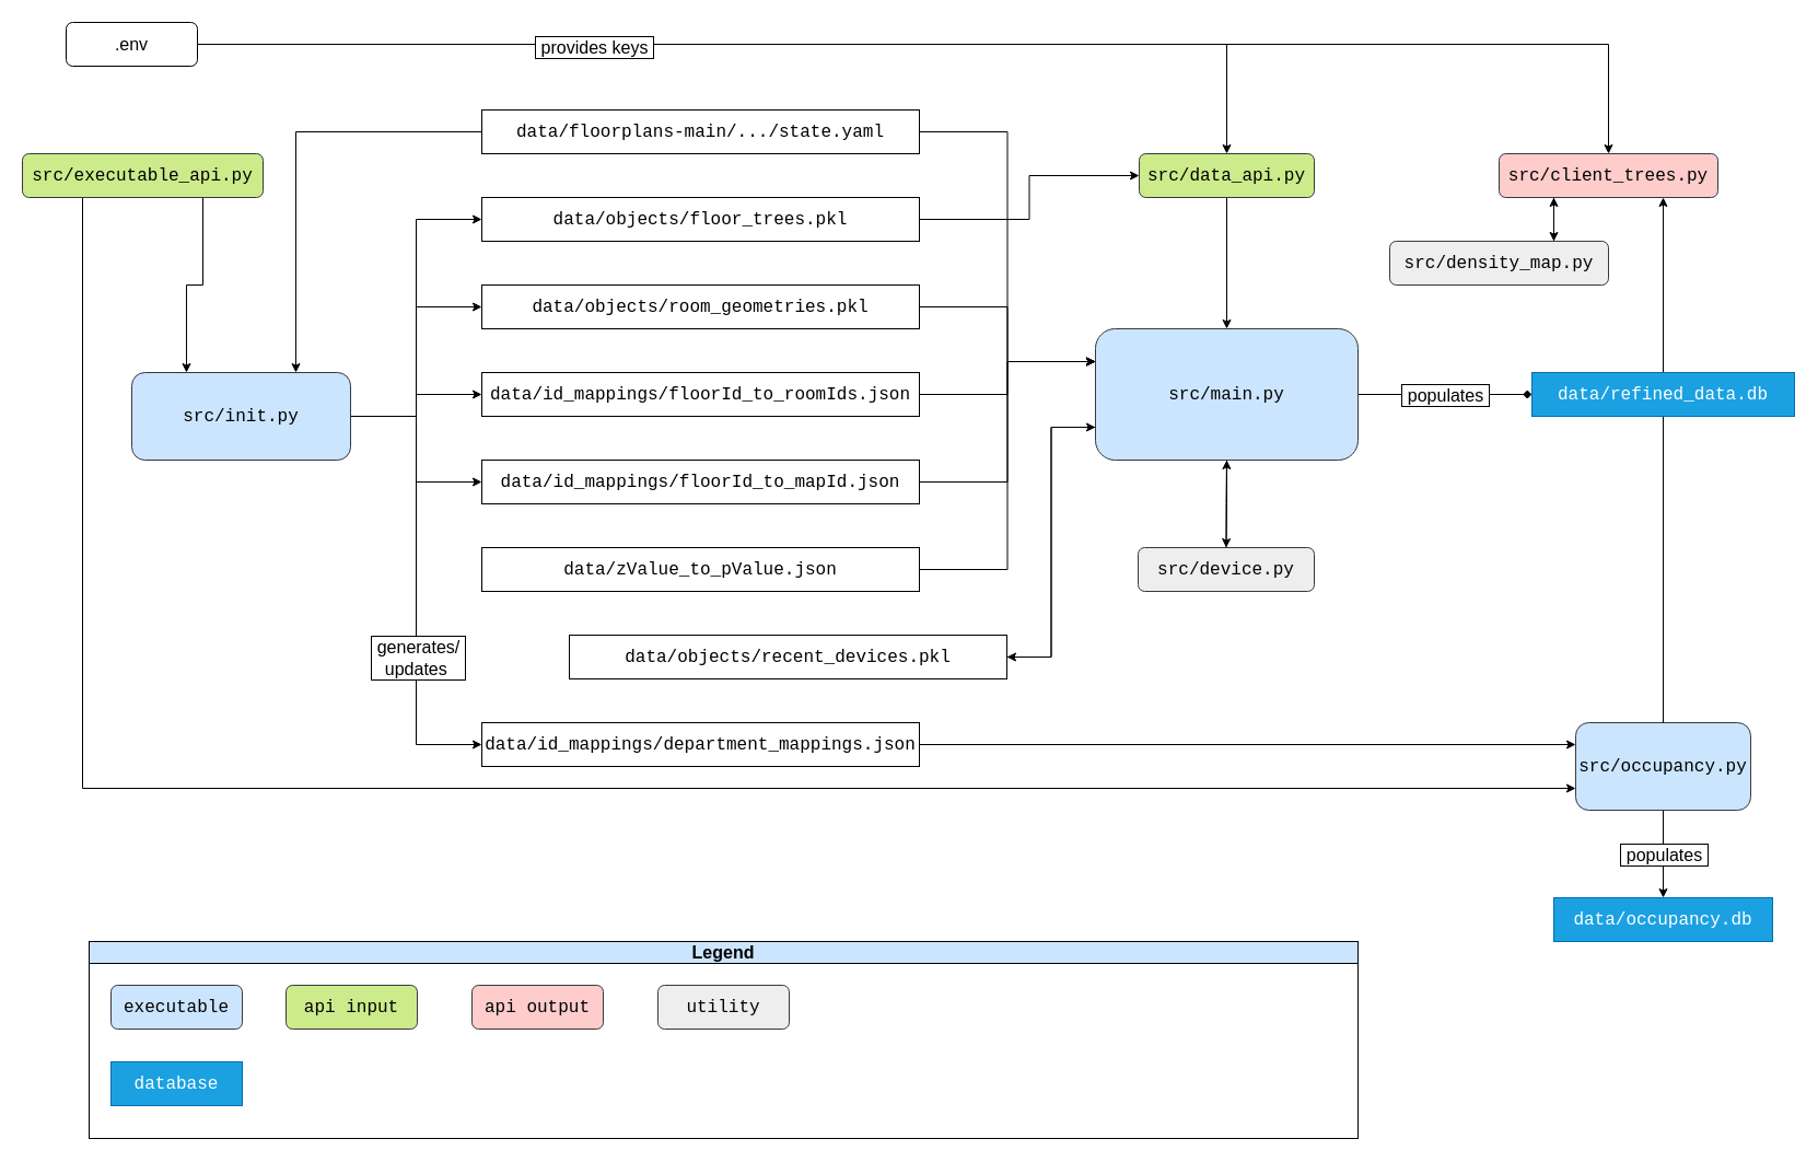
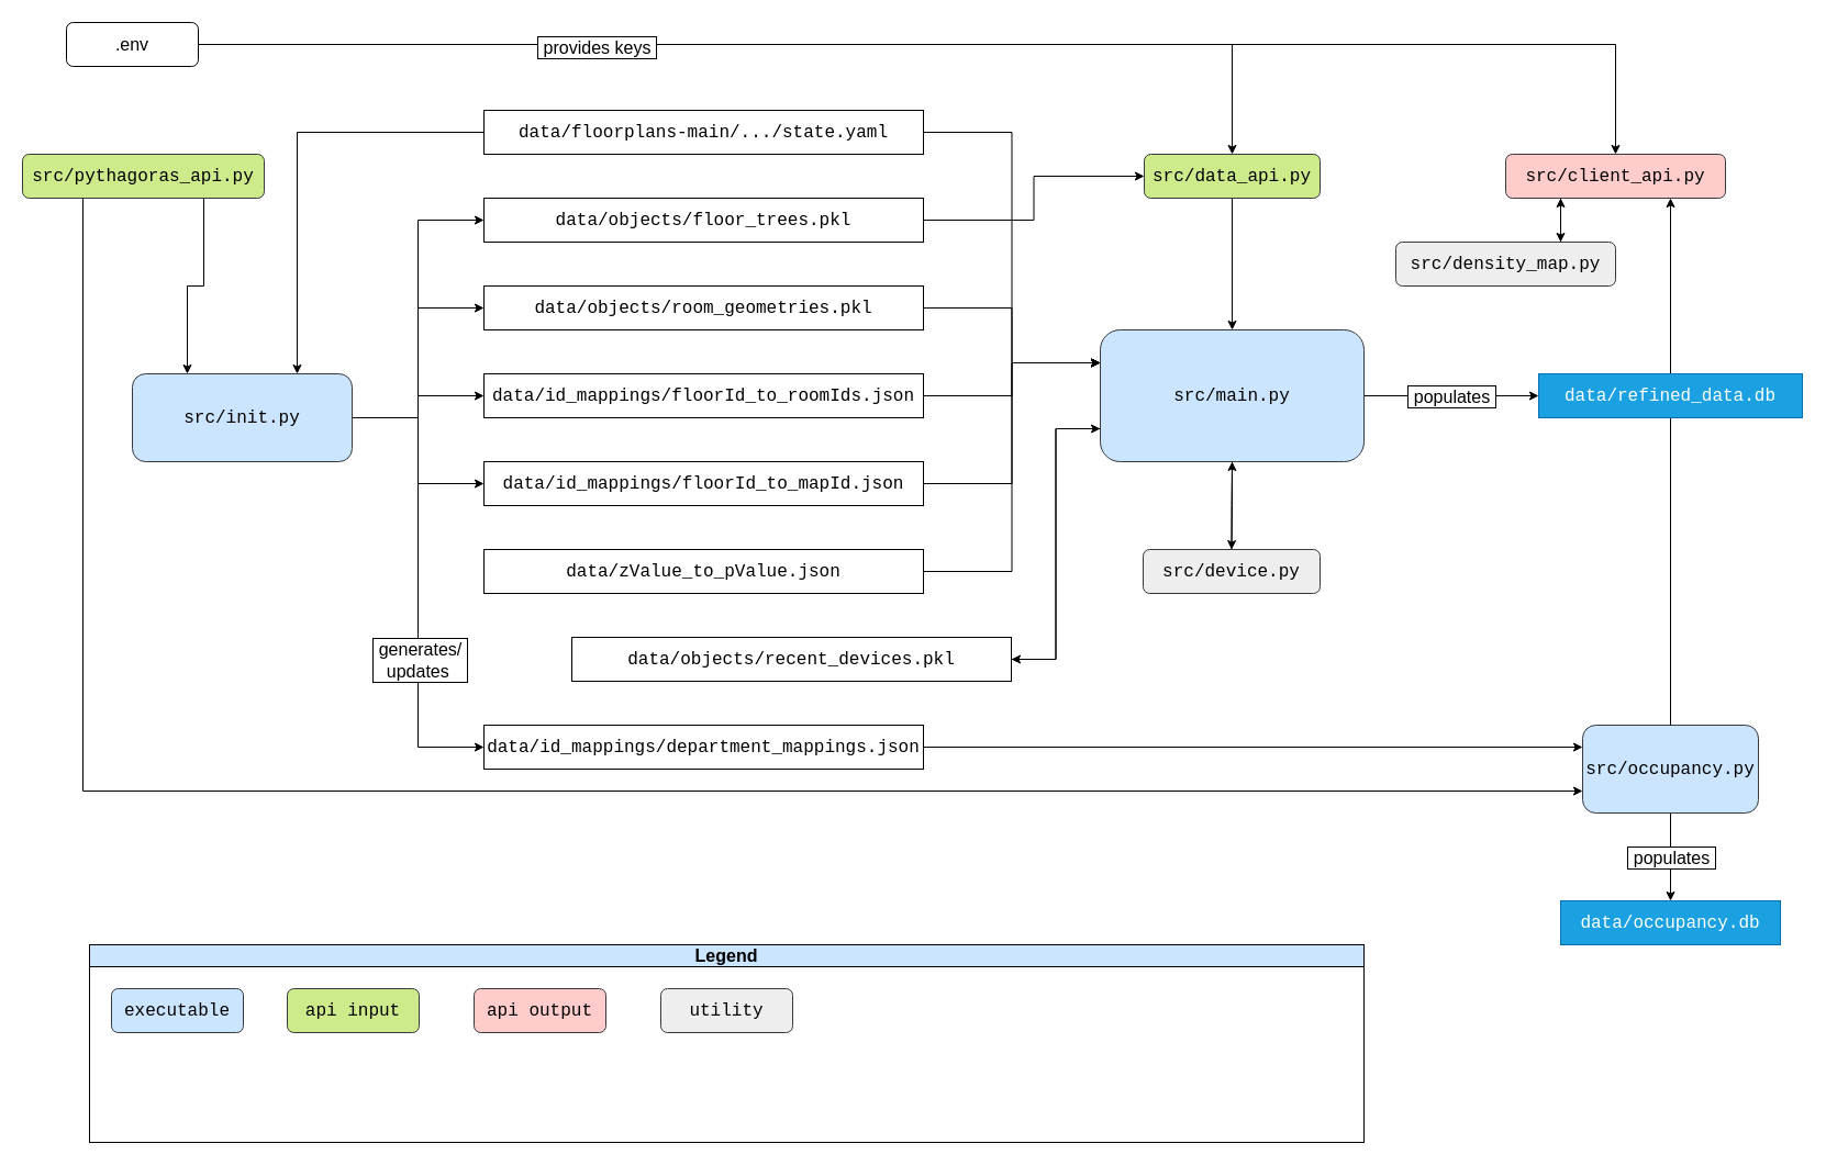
- <mxCell id="7" value="&lt;font style=&quot;font-size: 16px;&quot; face=&quot;Courier New&quot;&gt;src/executable_api.py&lt;/font&gt;" style="rounded=1;whiteSpace=wrap;html=1;fontSize=16;fillColor=#cdeb8b;strokeColor=#36393d;strokeWidth=1;" parent="1" vertex="1"><mxGeometry x="20" y="140" width="220" height="40" as="geometry" /></mxCell>
+ <mxCell id="7" value="&lt;font style=&quot;font-size: 16px;&quot; face=&quot;Courier New&quot;&gt;src/pythagoras_api.py&lt;/font&gt;" style="rounded=1;whiteSpace=wrap;html=1;fontSize=16;fillColor=#cdeb8b;strokeColor=#36393d;strokeWidth=1;" parent="1" vertex="1"><mxGeometry x="20" y="140" width="220" height="40" as="geometry" /></mxCell>
- <mxCell id="9" value="&lt;font style=&quot;font-size: 16px;&quot; face=&quot;Courier New&quot;&gt;src/client_trees.py&lt;/font&gt;" style="rounded=1;whiteSpace=wrap;html=1;fillColor=#ffcccc;strokeColor=#36393d;fontSize=16;" parent="1" vertex="1"><mxGeometry x="1370" y="140" width="200" height="40" as="geometry" /></mxCell>
+ <mxCell id="9" value="&lt;font style=&quot;font-size: 16px;&quot; face=&quot;Courier New&quot;&gt;src/client_api.py&lt;/font&gt;" style="rounded=1;whiteSpace=wrap;html=1;fillColor=#ffcccc;strokeColor=#36393d;fontSize=16;" parent="1" vertex="1"><mxGeometry x="1370" y="140" width="200" height="40" as="geometry" /></mxCell>
- <mxCell id="21" style="edgeStyle=orthogonalEdgeStyle;rounded=0;orthogonalLoop=1;jettySize=auto;html=1;entryX=0;entryY=0.5;entryDx=0;entryDy=0;fontSize=16;endArrow=diamond;" parent="1" source="25" target="31" edge="1"><mxGeometry relative="1" as="geometry" /></mxCell>
+ <mxCell id="21" style="edgeStyle=orthogonalEdgeStyle;rounded=0;orthogonalLoop=1;jettySize=auto;html=1;entryX=0;entryY=0.5;entryDx=0;entryDy=0;fontSize=16;" parent="1" source="25" target="31" edge="1"><mxGeometry relative="1" as="geometry" /></mxCell>
- <mxCell id="58" value="&lt;font style=&quot;font-size: 16px;&quot; face=&quot;Courier New&quot;&gt;database&lt;/font&gt;" style="rounded=0;whiteSpace=wrap;html=1;fillColor=#1ba1e2;strokeColor=#006EAF;fontColor=#ffffff;fontSize=16;" parent="1" vertex="1"><mxGeometry x="101" y="970" width="120" height="40" as="geometry" /></mxCell>
